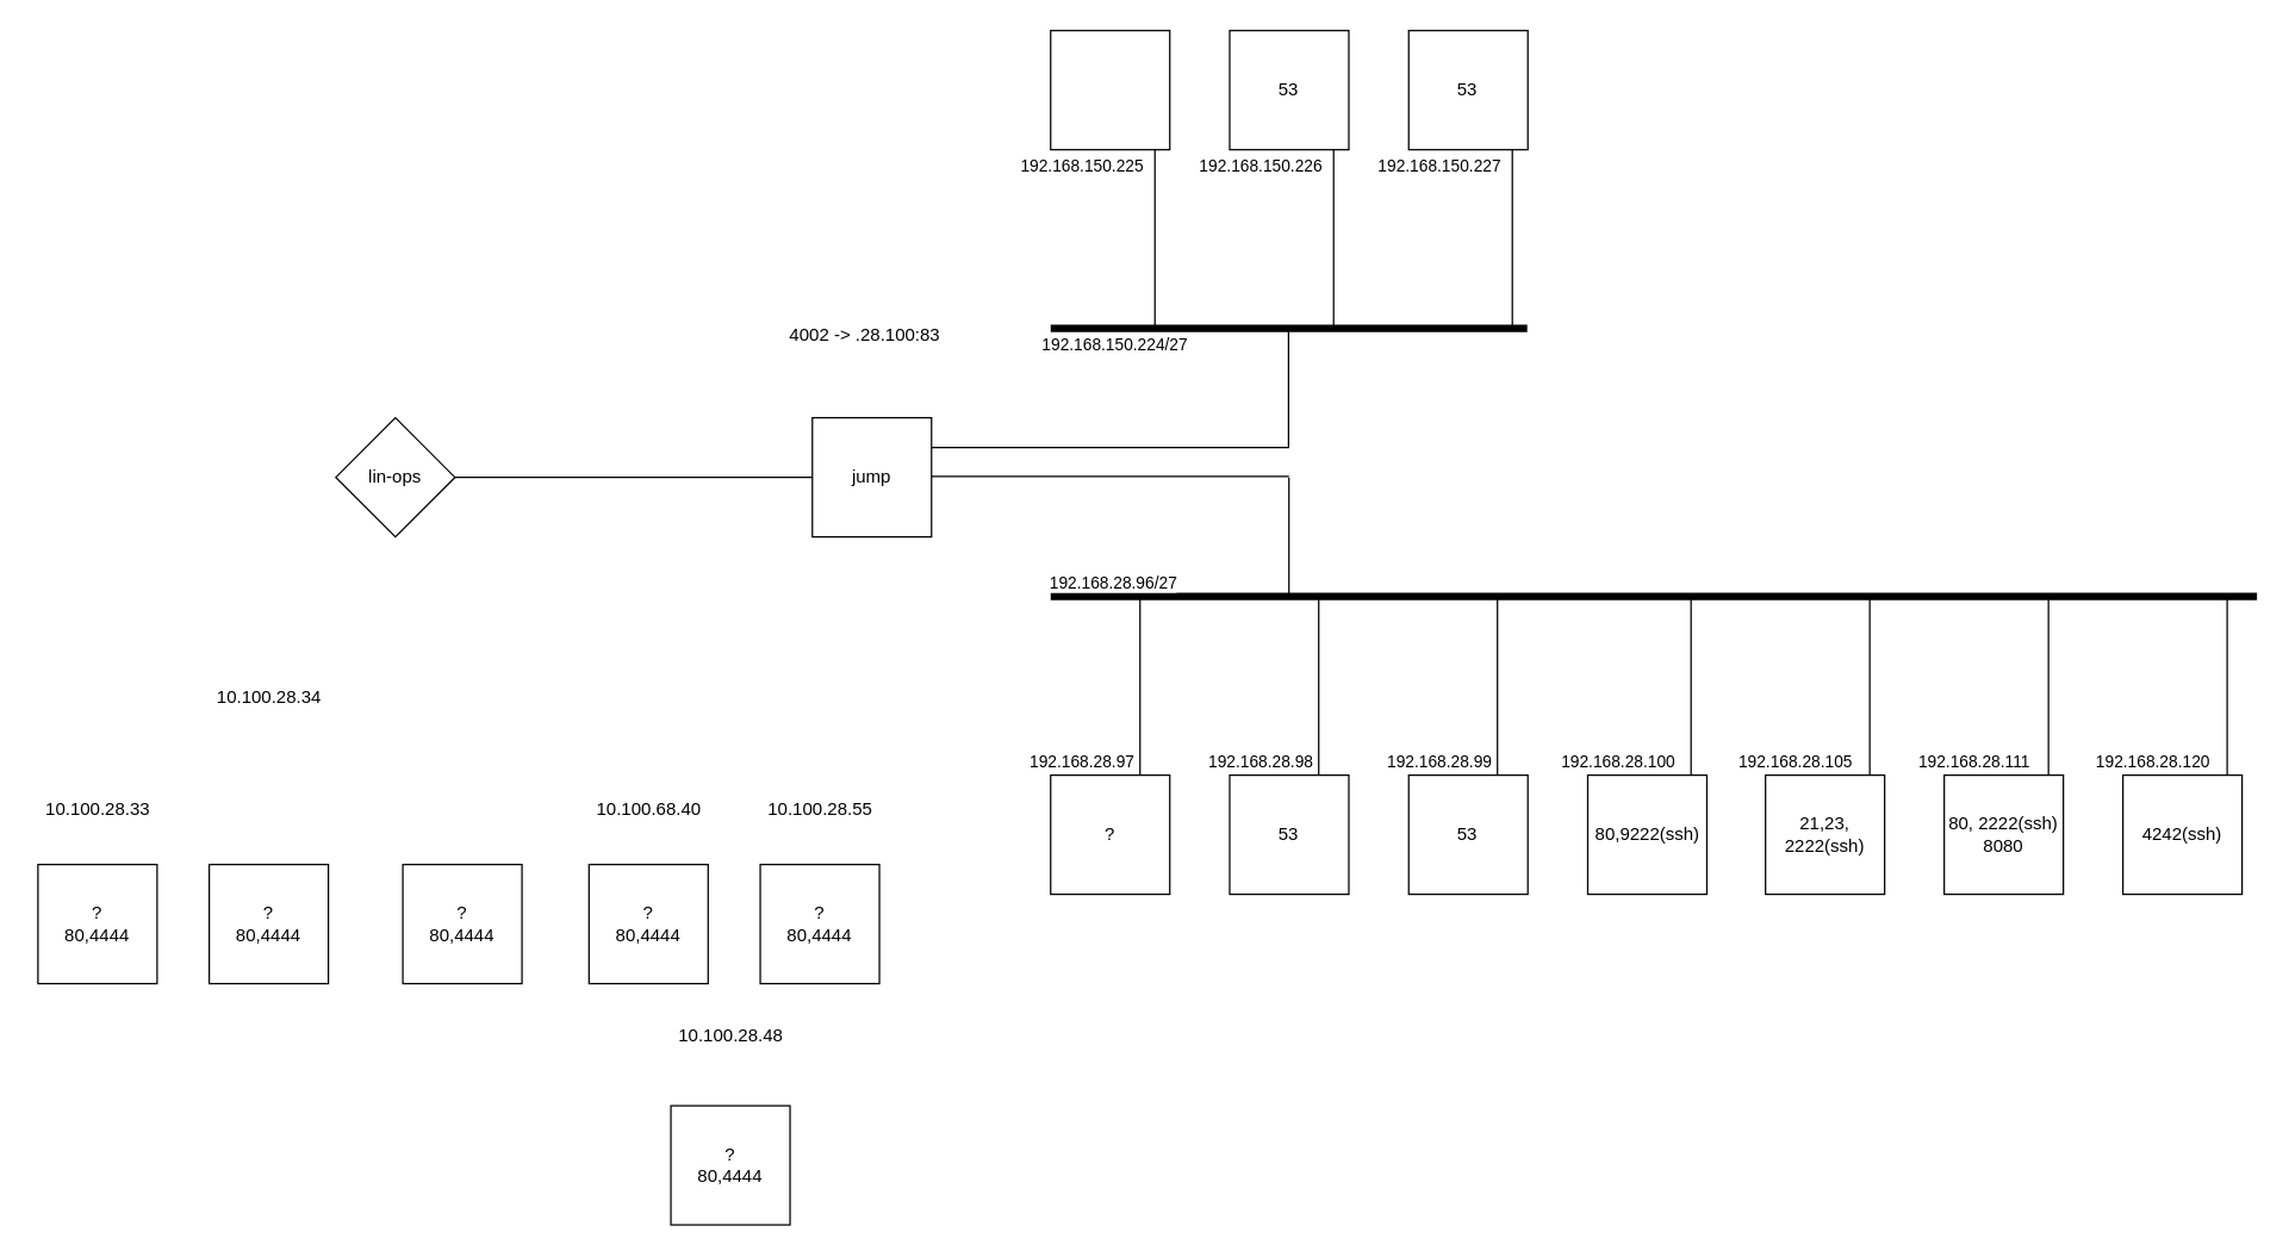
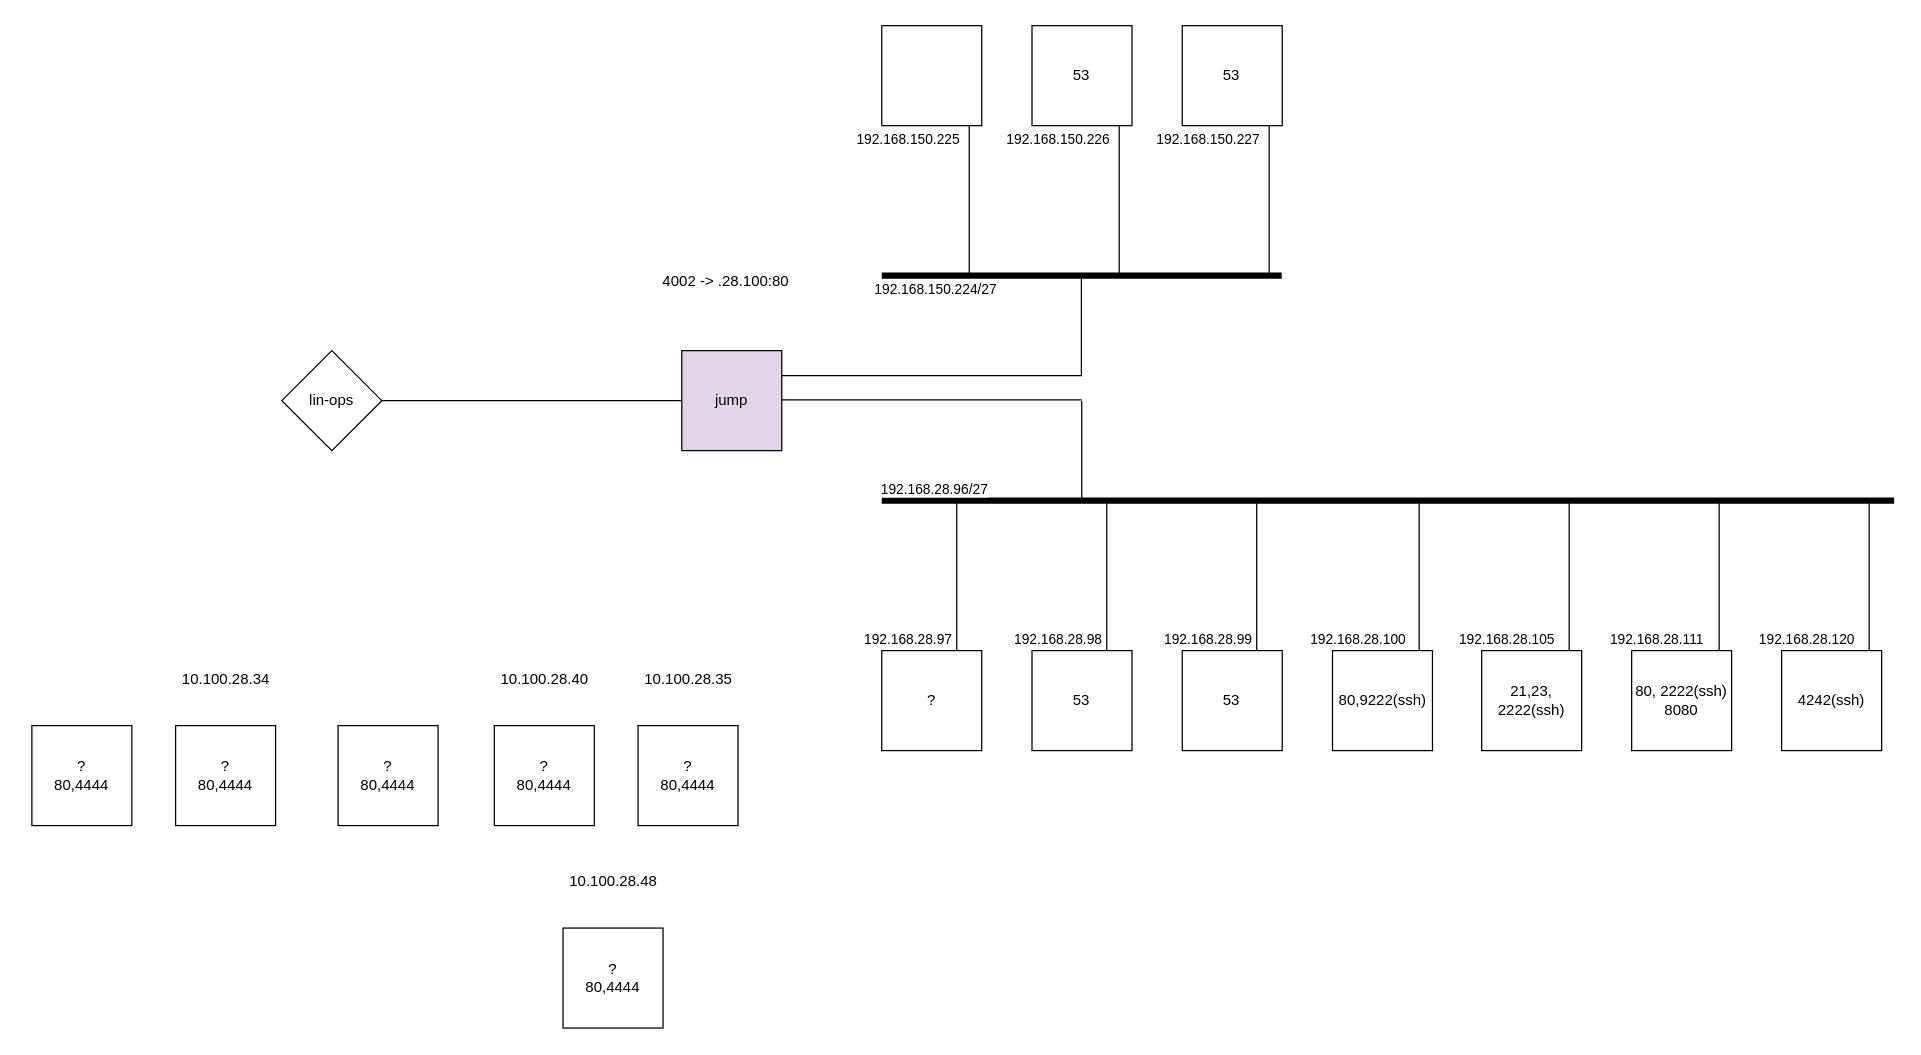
- <mxCell id="43" value="4002 -&amp;gt; .28.100:83" style="text;html=1;align=center;verticalAlign=middle;resizable=0;points=[];autosize=1;strokeColor=none;fillColor=none;" parent="1" vertex="1"><mxGeometry x="520" y="210" width="120" height="30" as="geometry" /></mxCell>
+ <mxCell id="43" value="4002 -&amp;gt; .28.100:80" style="text;html=1;align=center;verticalAlign=middle;resizable=0;points=[];autosize=1;strokeColor=none;fillColor=none;" parent="1" vertex="1"><mxGeometry x="520" y="210" width="120" height="30" as="geometry" /></mxCell>
- <mxCell id="3" value="jump" style="whiteSpace=wrap;html=1;aspect=fixed;" parent="1" vertex="1"><mxGeometry x="545" y="280" width="80" height="80" as="geometry" /></mxCell>
+ <mxCell id="3" value="jump" style="whiteSpace=wrap;html=1;aspect=fixed;fillColor=#e1d5e7;" parent="1" vertex="1"><mxGeometry x="545" y="280" width="80" height="80" as="geometry" /></mxCell>
- <mxCell id="50" value="10.100.28.34" style="text;html=1;align=center;verticalAlign=middle;resizable=0;points=[];autosize=1;strokeColor=none;fillColor=none;" vertex="1" parent="1"><mxGeometry x="135" y="453" width="90" height="30" as="geometry" /></mxCell>
+ <mxCell id="50" value="10.100.28.34" style="text;html=1;align=center;verticalAlign=middle;resizable=0;points=[];autosize=1;strokeColor=none;fillColor=none;" vertex="1" parent="1"><mxGeometry x="135" y="528" width="90" height="30" as="geometry" /></mxCell>
- <mxCell id="52" value="10.100.28.33" style="text;html=1;align=center;verticalAlign=middle;resizable=0;points=[];autosize=1;strokeColor=none;fillColor=none;" vertex="1" parent="1"><mxGeometry x="20" y="528" width="90" height="30" as="geometry" /></mxCell>
- <mxCell id="45" value="10.100.68.40" style="text;html=1;align=center;verticalAlign=middle;resizable=0;points=[];autosize=1;strokeColor=none;fillColor=none;" vertex="1" parent="1"><mxGeometry x="390" y="528" width="90" height="30" as="geometry" /></mxCell>
+ <mxCell id="45" value="10.100.28.40" style="text;html=1;align=center;verticalAlign=middle;resizable=0;points=[];autosize=1;strokeColor=none;fillColor=none;" vertex="1" parent="1"><mxGeometry x="390" y="528" width="90" height="30" as="geometry" /></mxCell>
- <mxCell id="48" value="10.100.28.55" style="text;html=1;align=center;verticalAlign=middle;resizable=0;points=[];autosize=1;strokeColor=none;fillColor=none;" vertex="1" parent="1"><mxGeometry x="505" y="528" width="90" height="30" as="geometry" /></mxCell>
+ <mxCell id="48" value="10.100.28.35" style="text;html=1;align=center;verticalAlign=middle;resizable=0;points=[];autosize=1;strokeColor=none;fillColor=none;" vertex="1" parent="1"><mxGeometry x="505" y="528" width="90" height="30" as="geometry" /></mxCell>
- <mxCell id="54" value="10.100.28.48" style="text;html=1;align=center;verticalAlign=middle;resizable=0;points=[];autosize=1;strokeColor=none;fillColor=none;" vertex="1" parent="1"><mxGeometry x="445" y="680" width="90" height="30" as="geometry" /></mxCell>
+ <mxCell id="54" value="10.100.28.48" style="text;html=1;align=center;verticalAlign=middle;resizable=0;points=[];autosize=1;strokeColor=none;fillColor=none;" vertex="1" parent="1"><mxGeometry x="445" y="690" width="90" height="30" as="geometry" /></mxCell>
